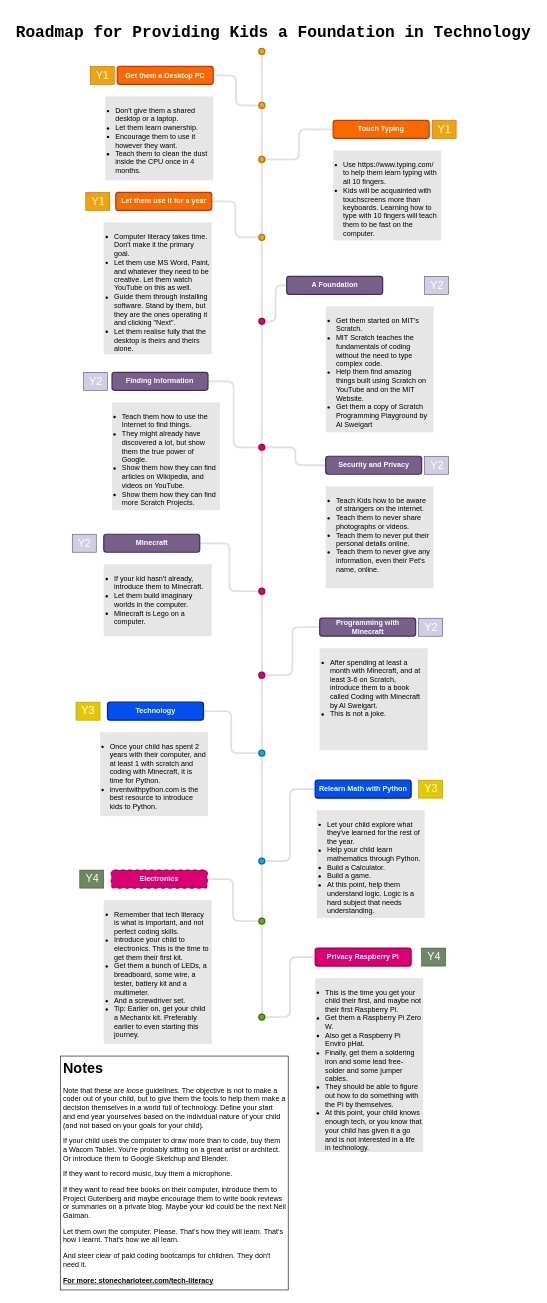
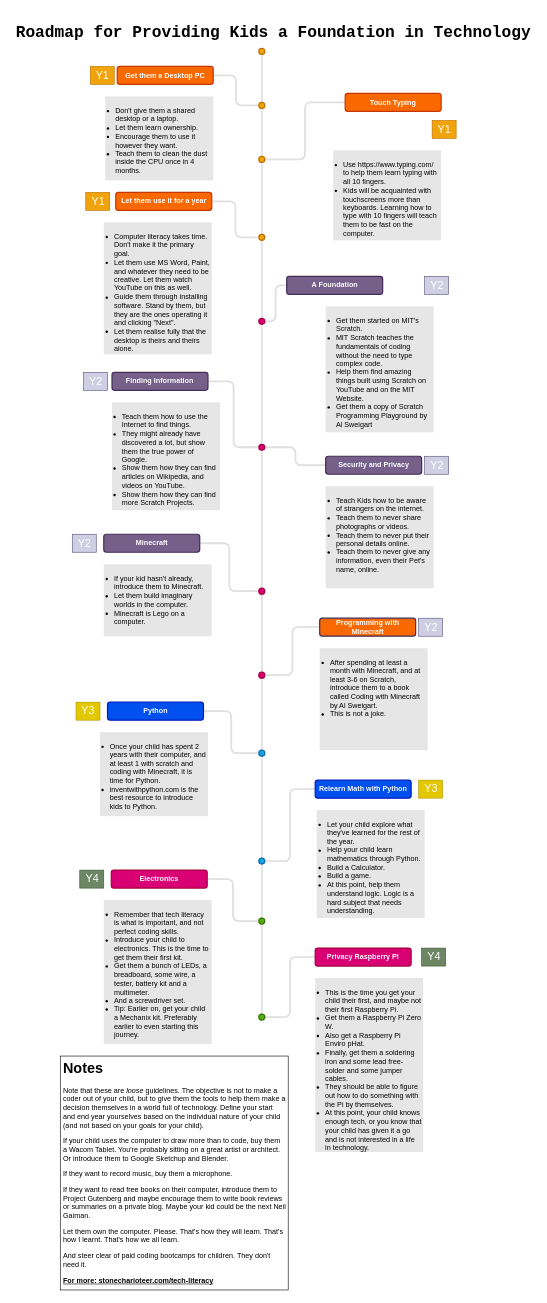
- <mxCell id="14" value="Touch Typing" style="rounded=1;whiteSpace=wrap;html=1;strokeColor=#C73500;strokeWidth=2;fillColor=#fa6800;fontColor=#ffffff;fontStyle=1" parent="1" vertex="1"><mxGeometry x="555" y="200" width="160" height="30" as="geometry" /></mxCell>
+ <mxCell id="14" value="Touch Typing" style="rounded=1;whiteSpace=wrap;html=1;strokeColor=#C73500;strokeWidth=2;fillColor=#fa6800;fontColor=#ffffff;fontStyle=1" parent="1" vertex="1"><mxGeometry x="575" y="155" width="160" height="30" as="geometry" /></mxCell>
- <mxCell id="48" value="Programming with Minecraft" style="rounded=1;whiteSpace=wrap;html=1;strokeColor=#432D57;strokeWidth=2;fillColor=#76608a;fontColor=#ffffff;fontStyle=1" vertex="1" parent="1"><mxGeometry x="532.5" y="1030" width="160" height="30" as="geometry" /></mxCell>
+ <mxCell id="48" value="Programming with Minecraft" style="rounded=1;whiteSpace=wrap;html=1;strokeColor=#432D57;strokeWidth=2;fillColor=#fa6800;fontColor=#ffffff;fontStyle=1;" vertex="1" parent="1"><mxGeometry x="532.5" y="1030" width="160" height="30" as="geometry" /></mxCell>
- <mxCell id="54" value="Technology" style="rounded=1;whiteSpace=wrap;html=1;strokeColor=#001DBC;strokeWidth=2;fillColor=#0050ef;fontColor=#ffffff;fontStyle=1" vertex="1" parent="1"><mxGeometry x="178.75" y="1170" width="160" height="30" as="geometry" /></mxCell>
+ <mxCell id="54" value="Python" style="rounded=1;whiteSpace=wrap;html=1;strokeColor=#001DBC;strokeWidth=2;fillColor=#0050ef;fontColor=#ffffff;fontStyle=1" vertex="1" parent="1"><mxGeometry x="178.75" y="1170" width="160" height="30" as="geometry" /></mxCell>
- <mxCell id="67" value="Electronics" style="rounded=1;whiteSpace=wrap;html=1;strokeColor=#A50040;strokeWidth=2;fillColor=#d80073;fontColor=#ffffff;fontStyle=1;dashed=1;" vertex="1" parent="1"><mxGeometry x="185" y="1450" width="160" height="30" as="geometry" /></mxCell>
+ <mxCell id="67" value="Electronics" style="rounded=1;whiteSpace=wrap;html=1;strokeColor=#A50040;strokeWidth=2;fillColor=#d80073;fontColor=#ffffff;fontStyle=1" vertex="1" parent="1"><mxGeometry x="185" y="1450" width="160" height="30" as="geometry" /></mxCell>
